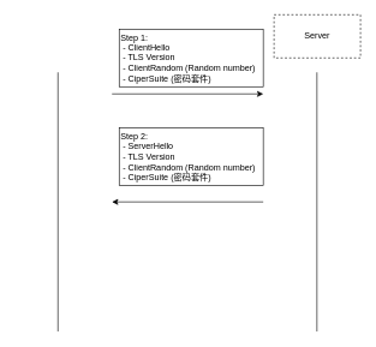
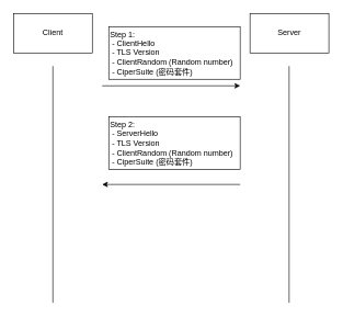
+ <mxCell id="2" value="Client" style="rounded=0;whiteSpace=wrap;html=1;" vertex="1" parent="1"><mxGeometry x="20" y="20" width="120" height="60" as="geometry" /></mxCell>
- <mxCell id="3" value="Server" style="rounded=0;whiteSpace=wrap;html=1;dashed=1;" vertex="1" parent="1"><mxGeometry x="380" y="20" width="120" height="60" as="geometry" /></mxCell>
+ <mxCell id="3" value="Server" style="rounded=0;whiteSpace=wrap;html=1;" vertex="1" parent="1"><mxGeometry x="380" y="20" width="120" height="60" as="geometry" /></mxCell>
